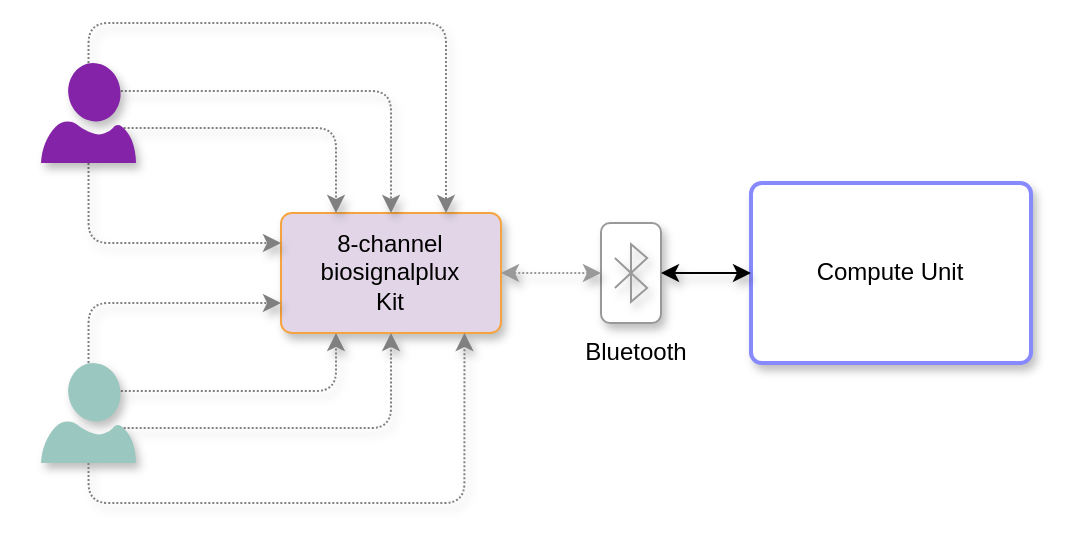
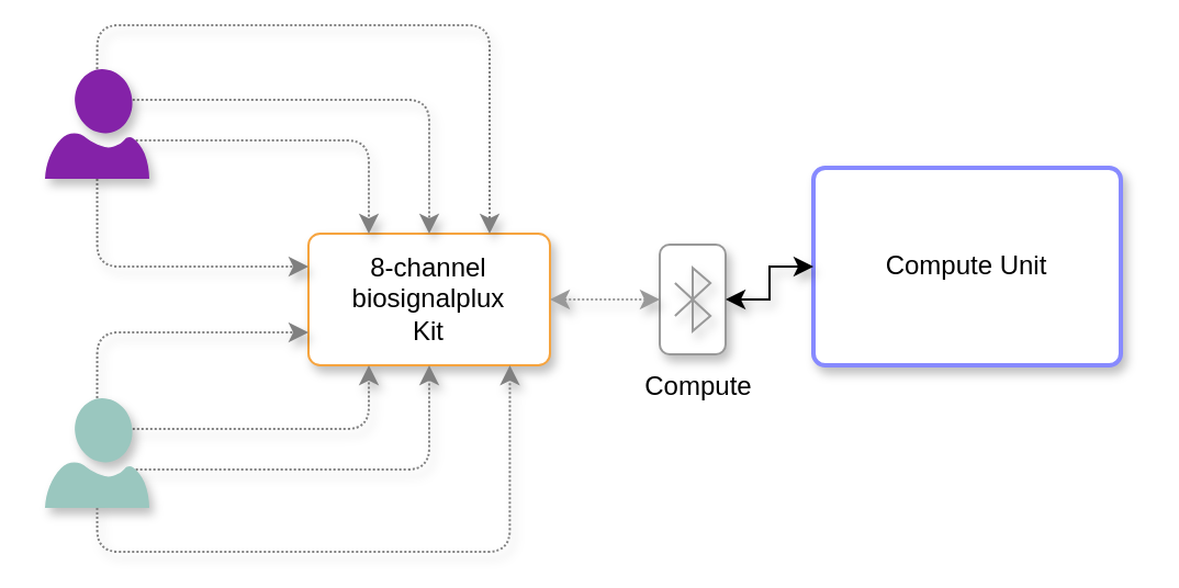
- <mxCell id="7" value="8-channel&lt;br&gt;biosignalplux&lt;br&gt;Kit" style="rounded=1;whiteSpace=wrap;html=1;strokeWidth=1;shadow=1;arcSize=9;rotation=0;strokeColor=#f6a43f;fillColor=#e1d5e7;" parent="1" vertex="1"><mxGeometry x="140" y="95" width="110" height="60" as="geometry" /></mxCell>
+ <mxCell id="7" value="8-channel&lt;br&gt;biosignalplux&lt;br&gt;Kit" style="rounded=1;whiteSpace=wrap;html=1;strokeWidth=1;shadow=1;arcSize=9;rotation=0;strokeColor=#f6a43f;" parent="1" vertex="1"><mxGeometry x="140" y="95" width="110" height="60" as="geometry" /></mxCell>
- <mxCell id="2" value="&lt;div&gt;Compute Unit&lt;br&gt;&lt;/div&gt;" style="rounded=1;whiteSpace=wrap;html=1;strokeWidth=2;shadow=1;arcSize=6;strokeColor=#878AFF;" parent="1" vertex="1"><mxGeometry x="375" y="80" width="140" height="90" as="geometry" /></mxCell>
+ <mxCell id="2" value="&lt;div&gt;Compute Unit&lt;br&gt;&lt;/div&gt;" style="rounded=1;whiteSpace=wrap;html=1;strokeWidth=2;shadow=1;arcSize=6;strokeColor=#878AFF;" parent="1" vertex="1"><mxGeometry x="370" y="65" width="140" height="90" as="geometry" /></mxCell>
- <mxCell id="6" value="Bluetooth" style="text;html=1;align=center;verticalAlign=middle;whiteSpace=wrap;rounded=0;shadow=1;" vertex="1" parent="3"><mxGeometry x="-12.5" y="50" width="60" height="30" as="geometry" /></mxCell>
+ <mxCell id="6" value="Compute" style="text;html=1;align=center;verticalAlign=middle;whiteSpace=wrap;rounded=0;shadow=1;" vertex="1" parent="3"><mxGeometry x="-12.5" y="50" width="60" height="30" as="geometry" /></mxCell>
